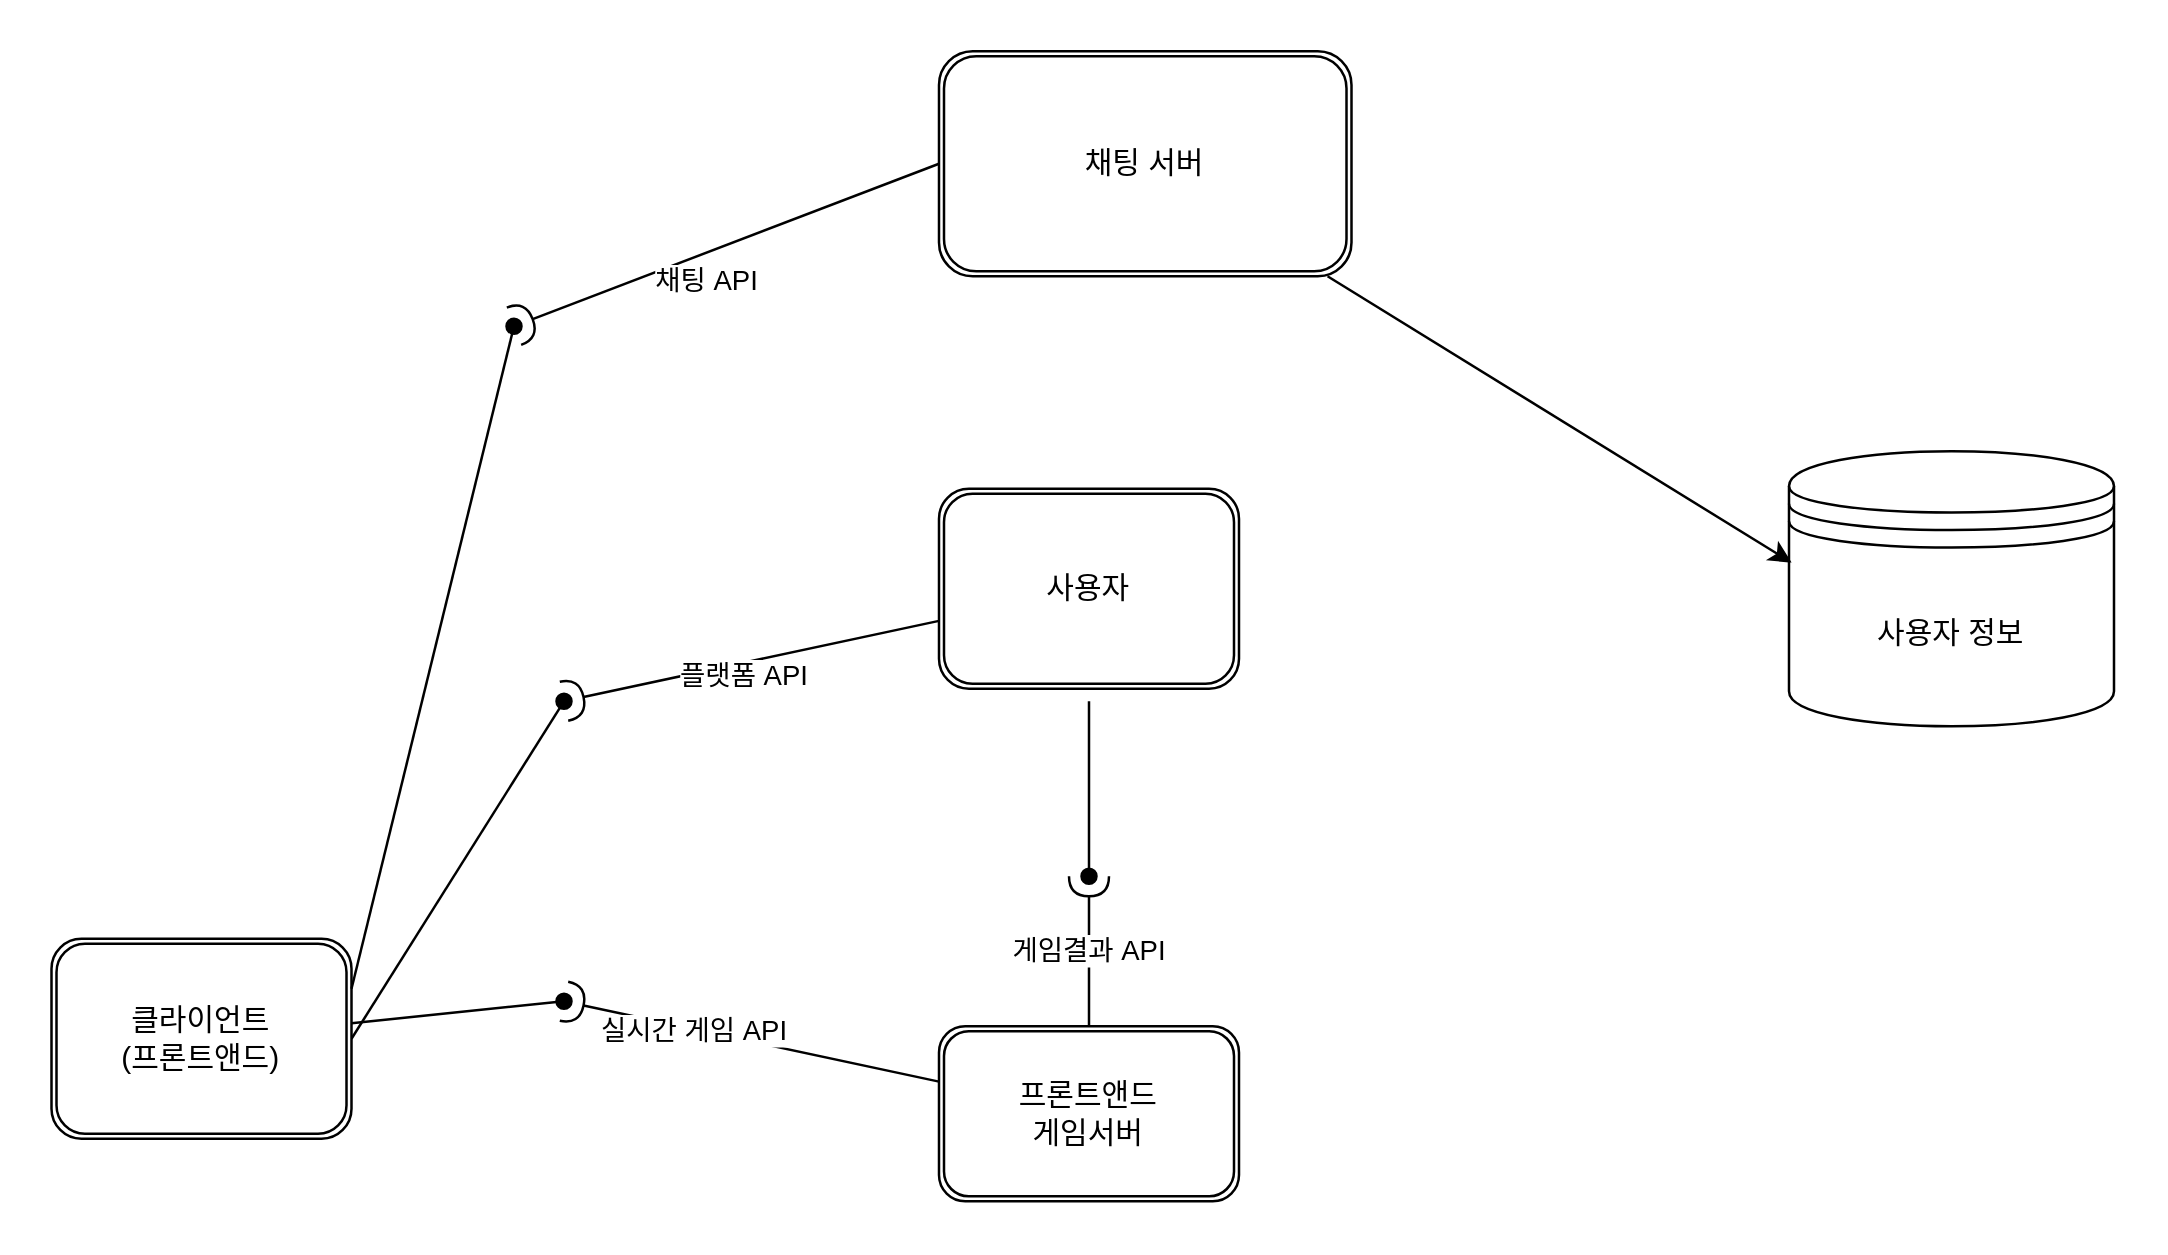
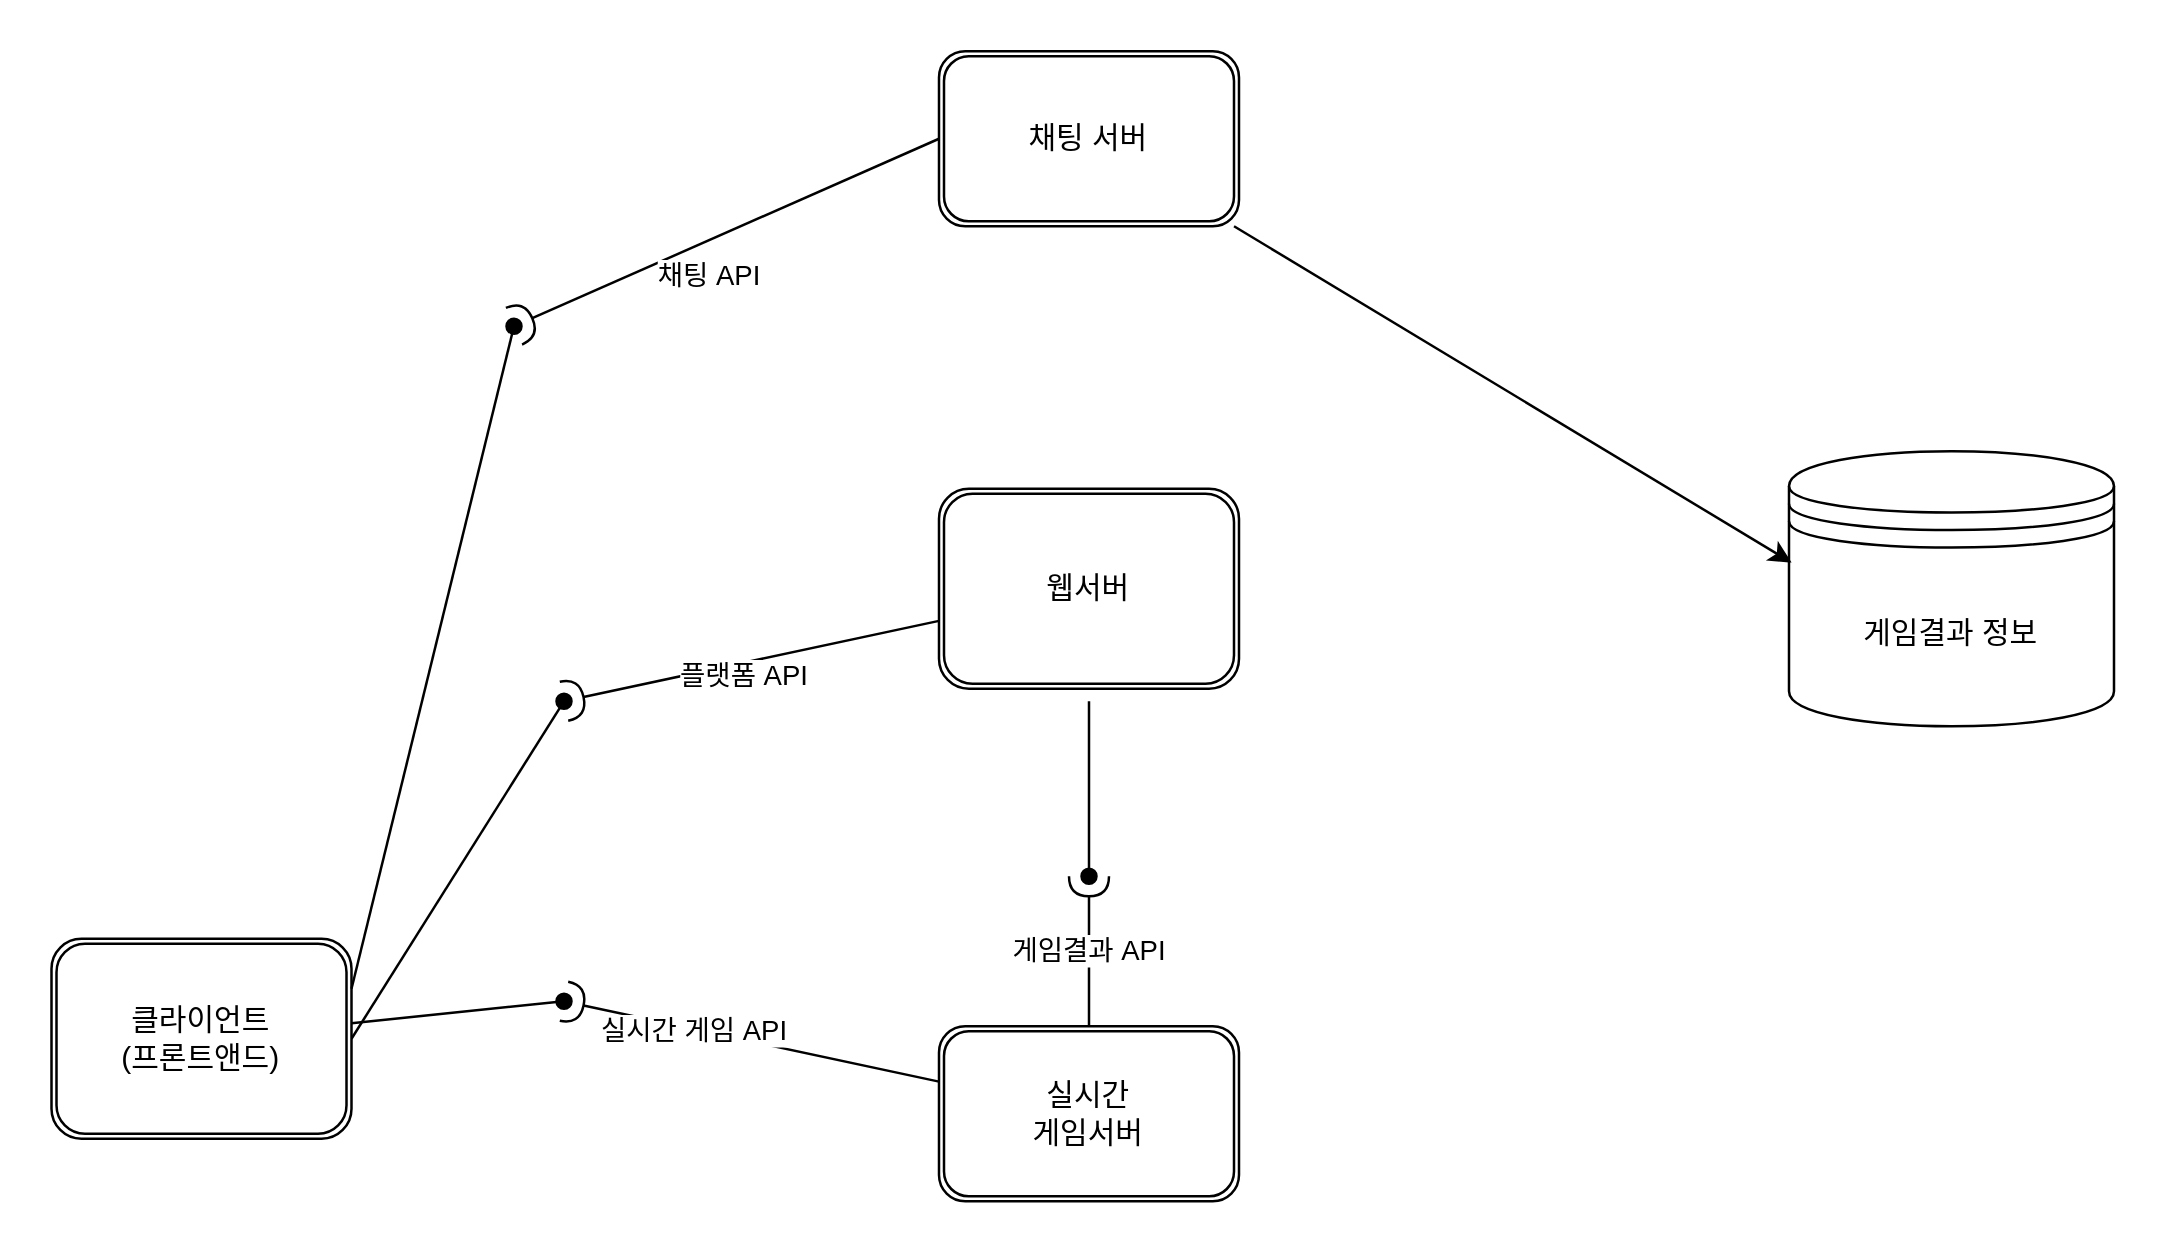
- <mxCell id="15" value="채팅 서버" style="shape=ext;double=1;rounded=1;whiteSpace=wrap;html=1;" vertex="1" parent="1"><mxGeometry x="375" y="20" width="165" height="90" as="geometry" /></mxCell>
+ <mxCell id="15" value="채팅 서버" style="shape=ext;double=1;rounded=1;whiteSpace=wrap;html=1;" vertex="1" parent="1"><mxGeometry x="375" y="20" width="120" height="70" as="geometry" /></mxCell>
- <mxCell id="7" value="사용자" style="shape=ext;double=1;rounded=1;whiteSpace=wrap;html=1;" vertex="1" parent="1"><mxGeometry x="375" y="195" width="120" height="80" as="geometry" /></mxCell>
+ <mxCell id="7" value="웹서버" style="shape=ext;double=1;rounded=1;whiteSpace=wrap;html=1;" vertex="1" parent="1"><mxGeometry x="375" y="195" width="120" height="80" as="geometry" /></mxCell>
- <mxCell id="8" value="사용자 정보" style="shape=datastore;whiteSpace=wrap;html=1;" vertex="1" parent="1"><mxGeometry x="715" y="180" width="130" height="110" as="geometry" /></mxCell>
+ <mxCell id="8" value="게임결과 정보" style="shape=datastore;whiteSpace=wrap;html=1;" vertex="1" parent="1"><mxGeometry x="715" y="180" width="130" height="110" as="geometry" /></mxCell>
- <mxCell id="4" value="프론트앤드&lt;br&gt;게임서버" style="shape=ext;double=1;rounded=1;whiteSpace=wrap;html=1;" vertex="1" parent="1"><mxGeometry x="375" y="410" width="120" height="70" as="geometry" /></mxCell>
+ <mxCell id="4" value="실시간&lt;br&gt;게임서버" style="shape=ext;double=1;rounded=1;whiteSpace=wrap;html=1;" vertex="1" parent="1"><mxGeometry x="375" y="410" width="120" height="70" as="geometry" /></mxCell>
